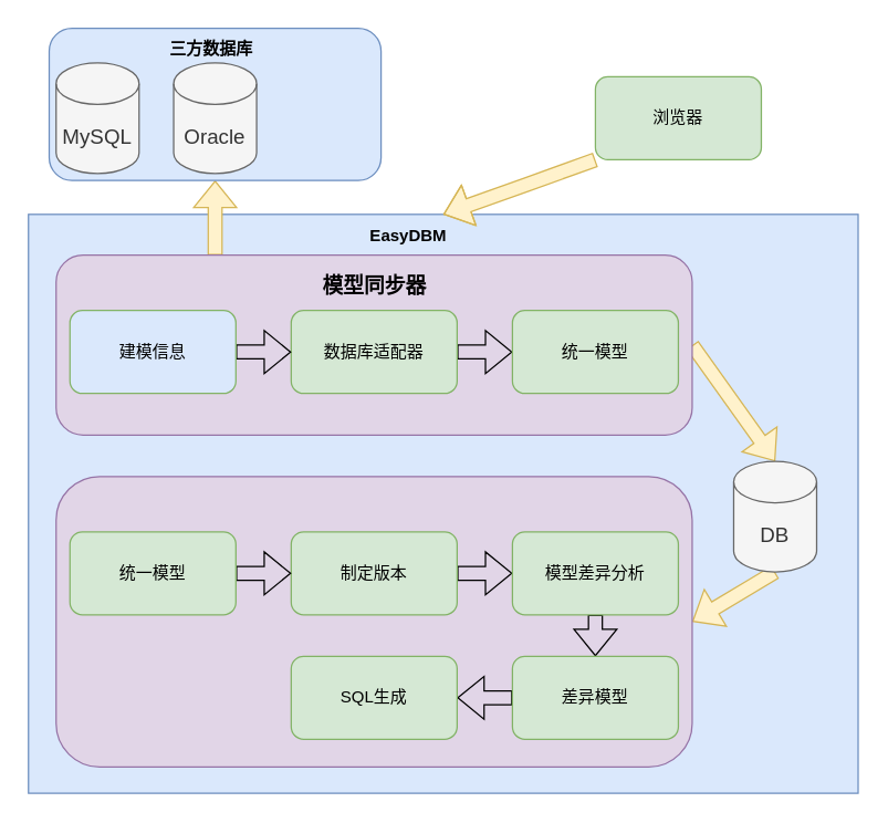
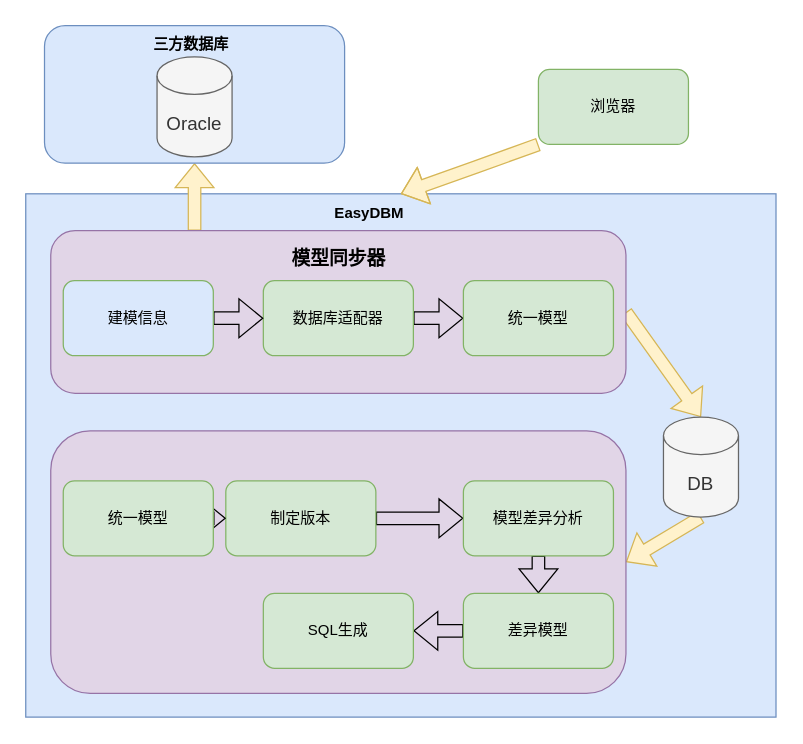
- <mxCell id="25" value="MySQL" style="shape=cylinder3;whiteSpace=wrap;html=1;boundedLbl=1;backgroundOutline=1;size=15;fontSize=15;fillColor=#f5f5f5;strokeColor=#666666;fontColor=#333333;" parent="1" vertex="1"><mxGeometry x="40" y="45" width="60" height="80" as="geometry" /></mxCell>
- <mxCell id="16" value="制定版本" style="rounded=1;whiteSpace=wrap;html=1;fillColor=#d5e8d4;strokeColor=#82b366;" parent="1" vertex="1"><mxGeometry x="210" y="384" width="120" height="60" as="geometry" /></mxCell>
+ <mxCell id="16" value="制定版本" style="rounded=1;whiteSpace=wrap;html=1;fillColor=#d5e8d4;strokeColor=#82b366;" parent="1" vertex="1"><mxGeometry x="180" y="384" width="120" height="60" as="geometry" /></mxCell>
